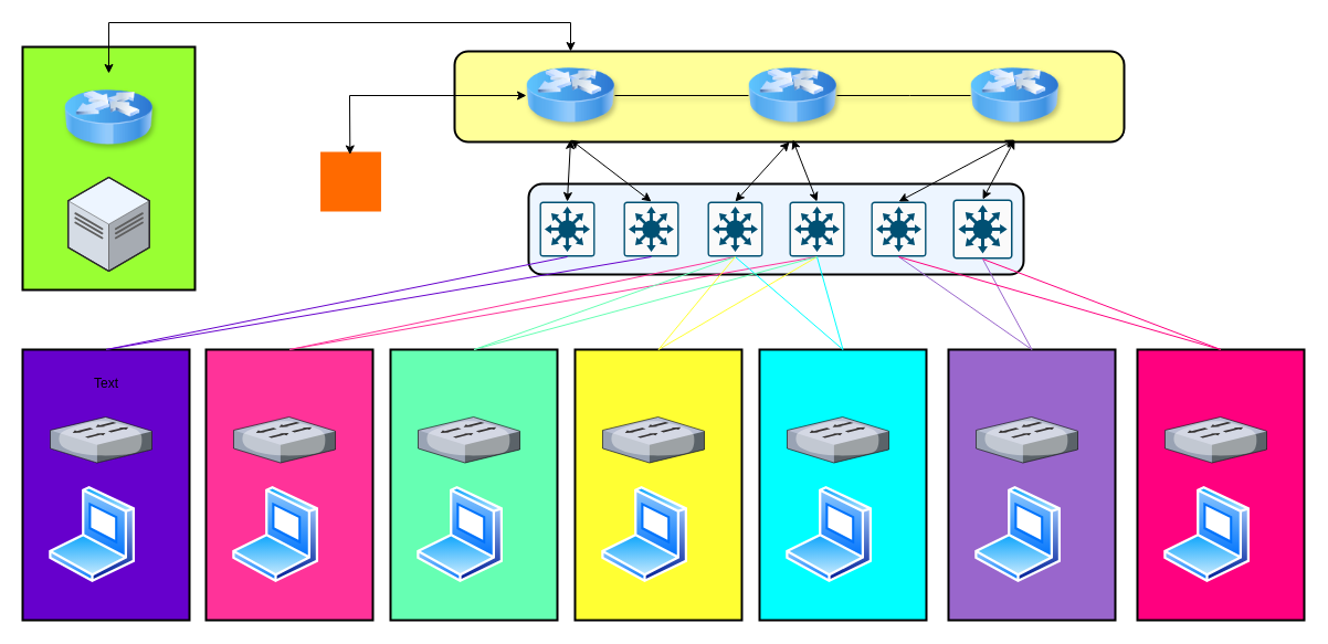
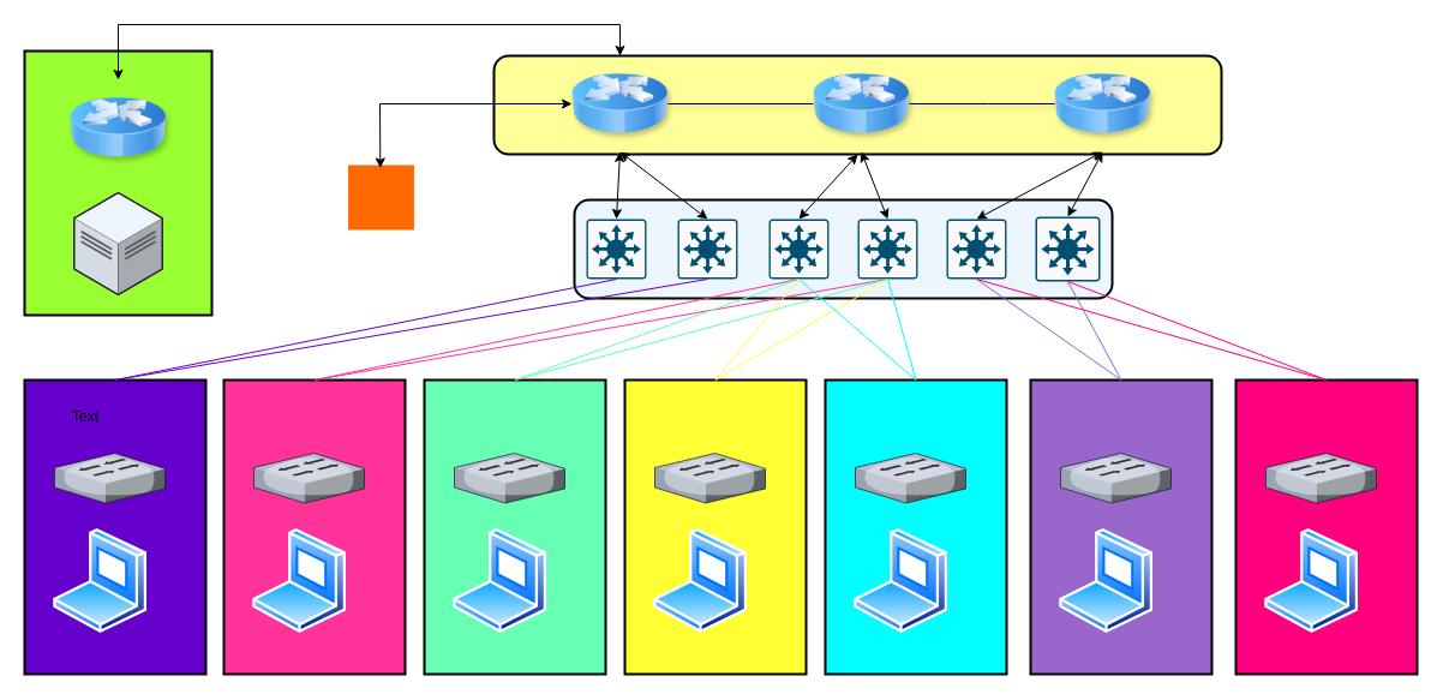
- <mxCell id="62" value="Text" style="text;html=1;align=center;verticalAlign=middle;whiteSpace=wrap;rounded=0;" vertex="1" parent="1"><mxGeometry x="65.5" y="332" width="60" height="30" as="geometry" /></mxCell>
+ <mxCell id="62" value="Text" style="text;html=1;align=center;verticalAlign=middle;whiteSpace=wrap;rounded=0;" vertex="1" parent="1"><mxGeometry x="40.5" y="332" width="60" height="30" as="geometry" /></mxCell>
